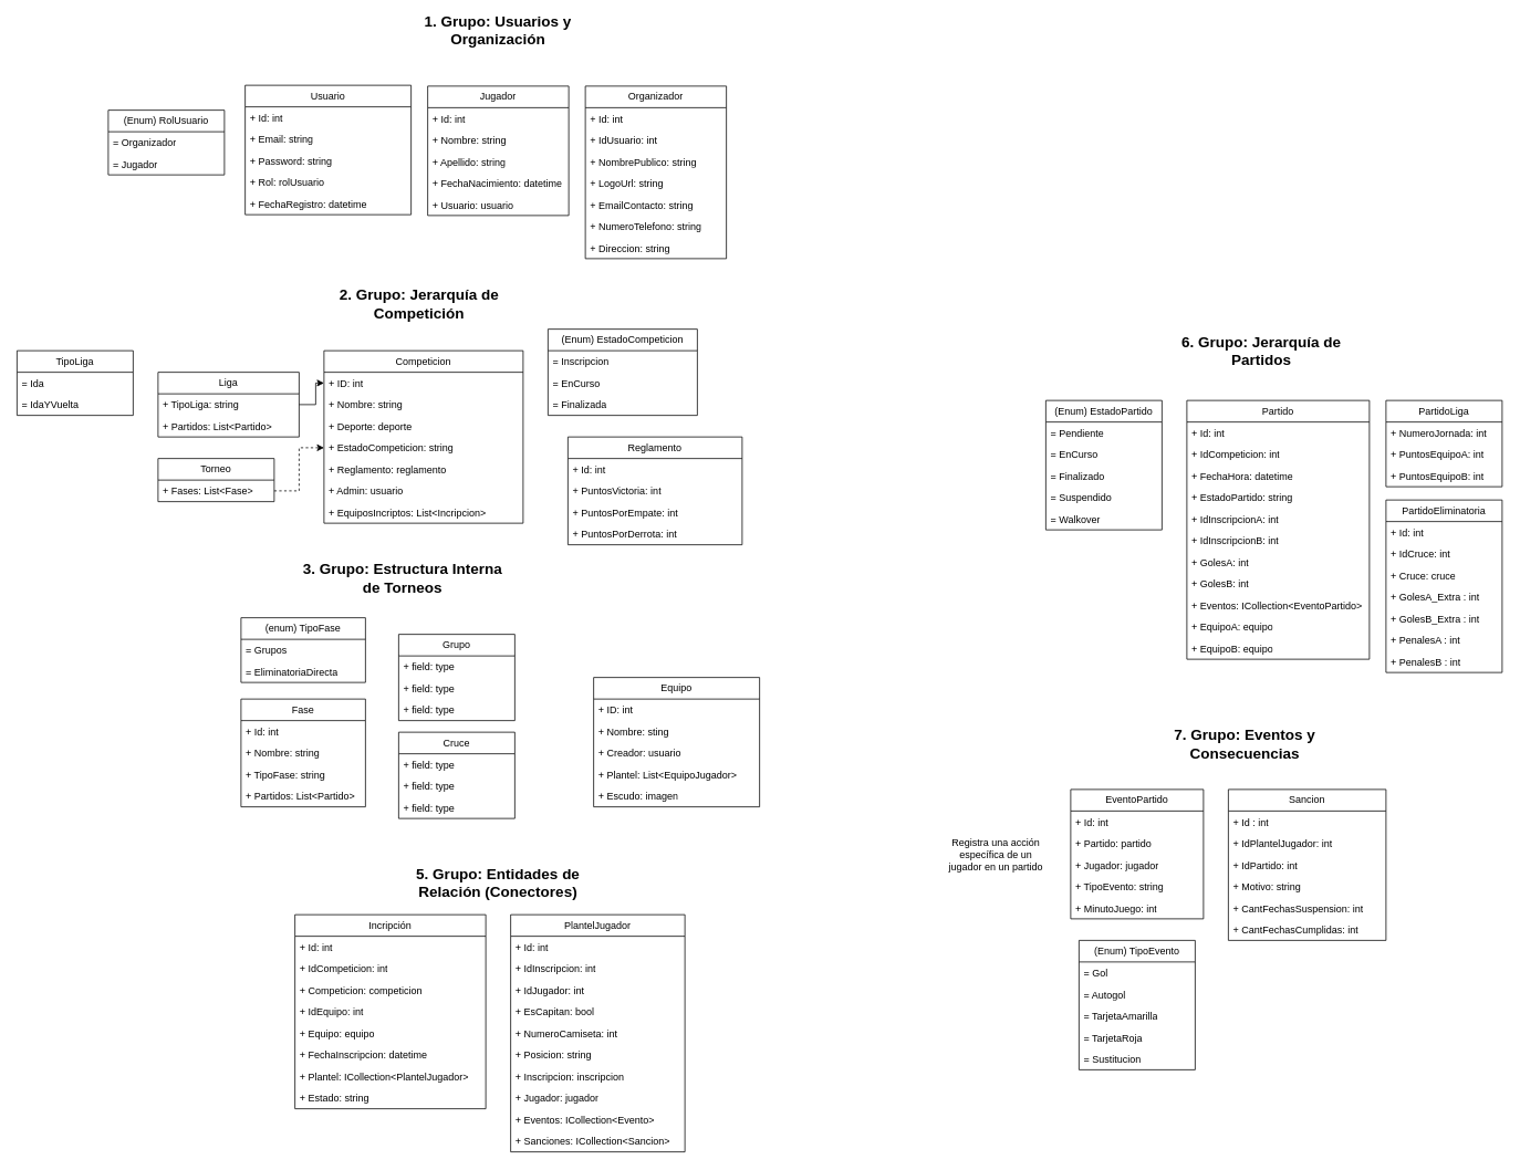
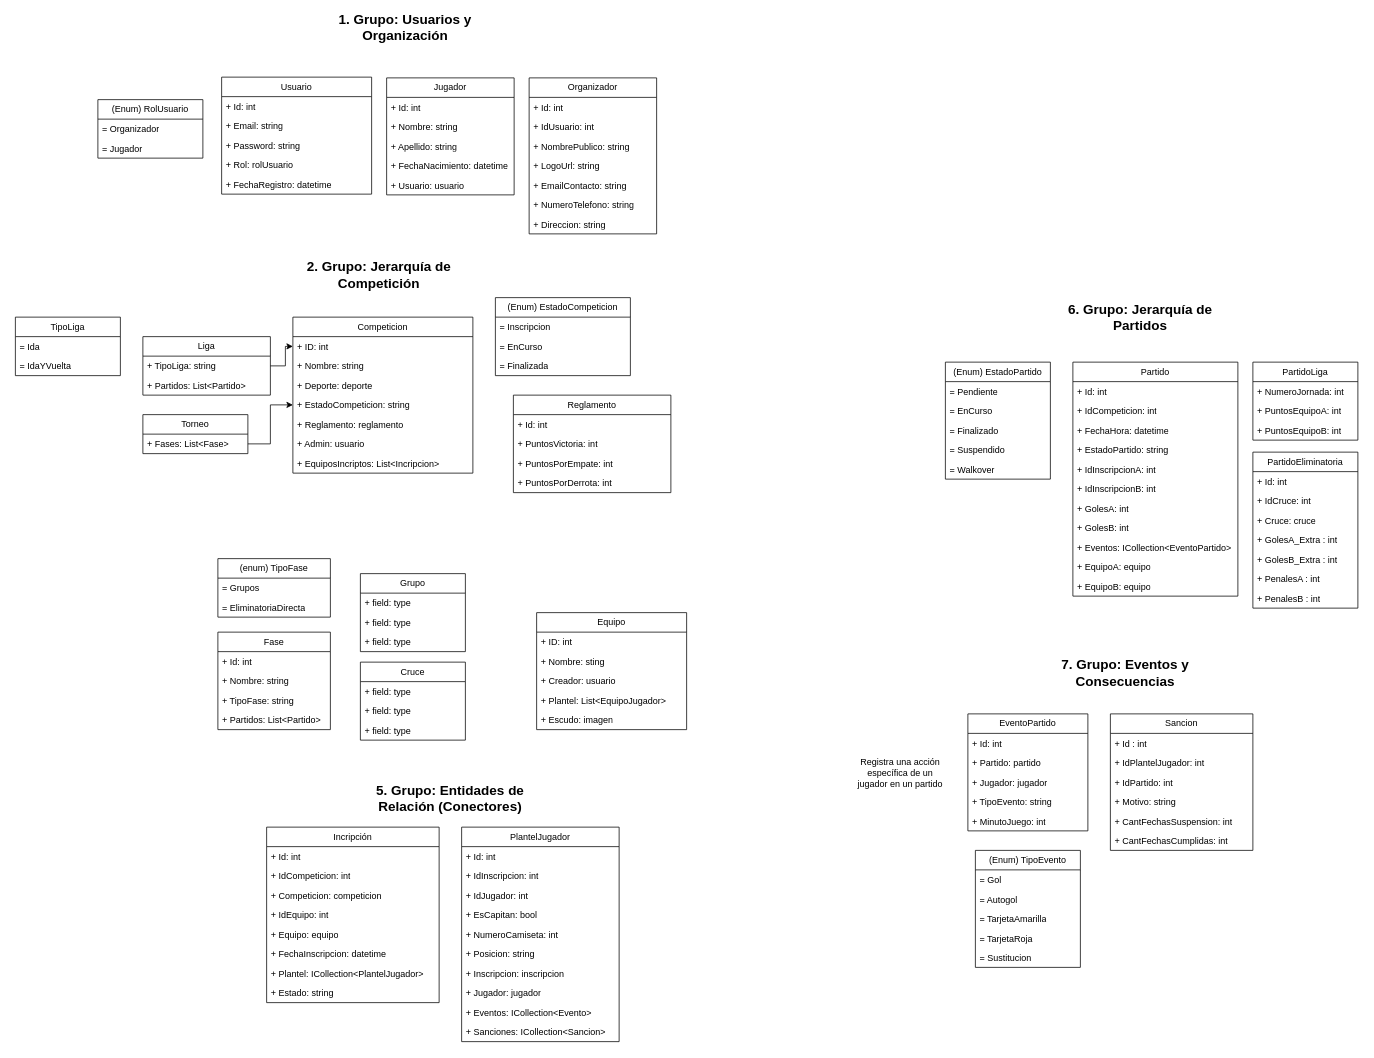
- <mxCell id="82" value="&lt;h3&gt;&lt;p&gt;&lt;/p&gt;&lt;p&gt;&lt;/p&gt;&lt;/h3&gt;&lt;h3&gt;&lt;p&gt;&lt;/p&gt;&lt;p&gt;&lt;/p&gt;&lt;/h3&gt;&lt;h2&gt;1. Grupo: Usuarios y Organización&lt;/h2&gt;&lt;p&gt;&lt;/p&gt;&lt;p&gt;&lt;/p&gt;&lt;h4&gt;&lt;/h4&gt;" style="text;html=1;whiteSpace=wrap;strokeColor=none;fillColor=none;align=center;verticalAlign=middle;rounded=0;" vertex="1" parent="1"><mxGeometry x="475" y="20" width="250" height="30" as="geometry" /></mxCell>
+ <mxCell id="82" value="&lt;h3&gt;&lt;p&gt;&lt;/p&gt;&lt;p&gt;&lt;/p&gt;&lt;/h3&gt;&lt;h3&gt;&lt;p&gt;&lt;/p&gt;&lt;p&gt;&lt;/p&gt;&lt;/h3&gt;&lt;h2&gt;1. Grupo: Usuarios y Organización&lt;/h2&gt;&lt;p&gt;&lt;/p&gt;&lt;p&gt;&lt;/p&gt;&lt;h4&gt;&lt;/h4&gt;" style="text;html=1;whiteSpace=wrap;strokeColor=none;fillColor=none;align=center;verticalAlign=middle;rounded=0;" vertex="1" parent="1"><mxGeometry x="415" y="20" width="250" height="30" as="geometry" /></mxCell>
- <mxCell id="93" style="edgeStyle=orthogonalEdgeStyle;rounded=0;orthogonalLoop=1;jettySize=auto;html=1;exitX=1;exitY=0.5;exitDx=0;exitDy=0;dashed=1;" edge="1" parent="1" source="76" target="6"><mxGeometry relative="1" as="geometry" /></mxCell>
+ <mxCell id="93" style="edgeStyle=orthogonalEdgeStyle;rounded=0;orthogonalLoop=1;jettySize=auto;html=1;exitX=1;exitY=0.5;exitDx=0;exitDy=0;" edge="1" parent="1" source="76" target="6"><mxGeometry relative="1" as="geometry" /></mxCell>
- <mxCell id="94" value="&lt;h3&gt;&lt;p&gt;&lt;/p&gt;&lt;p&gt;&lt;/p&gt;&lt;/h3&gt;&lt;h3&gt;&lt;p&gt;&lt;/p&gt;&lt;p&gt;&lt;/p&gt;&lt;/h3&gt;&lt;h4&gt;&lt;/h4&gt;&lt;h3&gt;&lt;p&gt;&lt;/p&gt;&lt;p&gt;&lt;/p&gt;&lt;/h3&gt;&lt;h2&gt;3. Grupo: Estructura Interna de Torneos&lt;/h2&gt;&lt;p&gt;&lt;/p&gt;&lt;p&gt;&lt;/p&gt;&lt;h4&gt;&lt;/h4&gt;" style="text;html=1;whiteSpace=wrap;strokeColor=none;fillColor=none;align=center;verticalAlign=middle;rounded=0;" vertex="1" parent="1"><mxGeometry y="680" width="250" height="30" as="geometry" x="360" /></mxCell>
